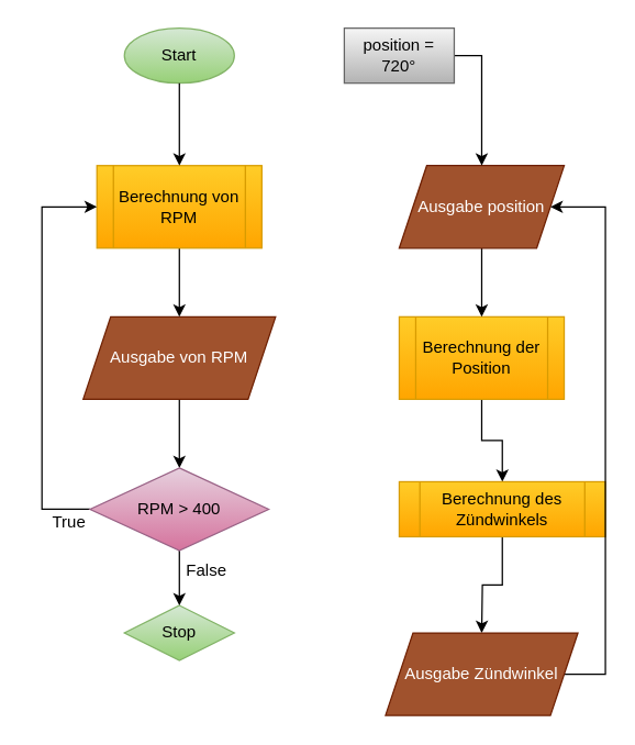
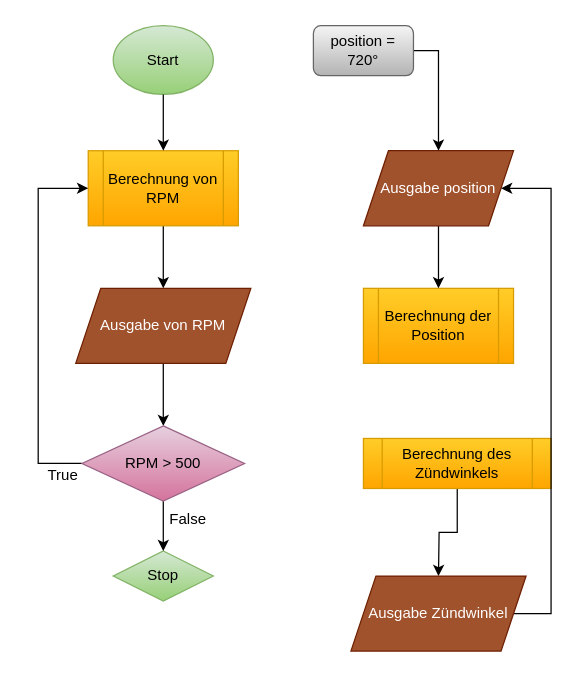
- <mxCell id="2" value="Start" style="ellipse;whiteSpace=wrap;html=1;fillColor=#d5e8d4;strokeColor=#82b366;gradientColor=#97d077;" vertex="1" parent="1"><mxGeometry x="90" y="20" width="80" height="40" as="geometry" /></mxCell>
+ <mxCell id="2" value="Start" style="ellipse;whiteSpace=wrap;html=1;fillColor=#d5e8d4;strokeColor=#82b366;gradientColor=#97d077;" vertex="1" parent="1"><mxGeometry x="90" y="20" width="80" height="55" as="geometry" /></mxCell>
- <mxCell id="23" value="position = 720°" style="rounded=0;whiteSpace=wrap;html=1;fillColor=#f5f5f5;gradientColor=#b3b3b3;strokeColor=#666666;" vertex="1" parent="1"><mxGeometry x="250" y="20" width="80" height="40" as="geometry" /></mxCell>
+ <mxCell id="23" value="position = 720°" style="whiteSpace=wrap;html=1;fillColor=#f5f5f5;gradientColor=#b3b3b3;strokeColor=#666666;rounded=1;" vertex="1" parent="1"><mxGeometry x="250" y="20" width="80" height="40" as="geometry" /></mxCell>
- <mxCell id="14" style="edgeStyle=orthogonalEdgeStyle;rounded=0;orthogonalLoop=1;jettySize=auto;html=1;exitX=0.5;exitY=1;exitDx=0;exitDy=0;entryX=0.5;entryY=0;entryDx=0;entryDy=0;" edge="1" parent="1" source="15" target="19"><mxGeometry relative="1" as="geometry" /></mxCell>
- <mxCell id="10" value="RPM &amp;gt;&amp;nbsp;400" style="rhombus;whiteSpace=wrap;html=1;fillColor=#e6d0de;gradientColor=#d5739d;strokeColor=#996185;" vertex="1" parent="1"><mxGeometry x="65" y="340" width="130" height="60" as="geometry" /></mxCell>
+ <mxCell id="10" value="RPM &amp;gt;&amp;nbsp;500" style="rhombus;whiteSpace=wrap;html=1;fillColor=#e6d0de;gradientColor=#d5739d;strokeColor=#996185;" vertex="1" parent="1"><mxGeometry x="65" y="340" width="130" height="60" as="geometry" /></mxCell>
